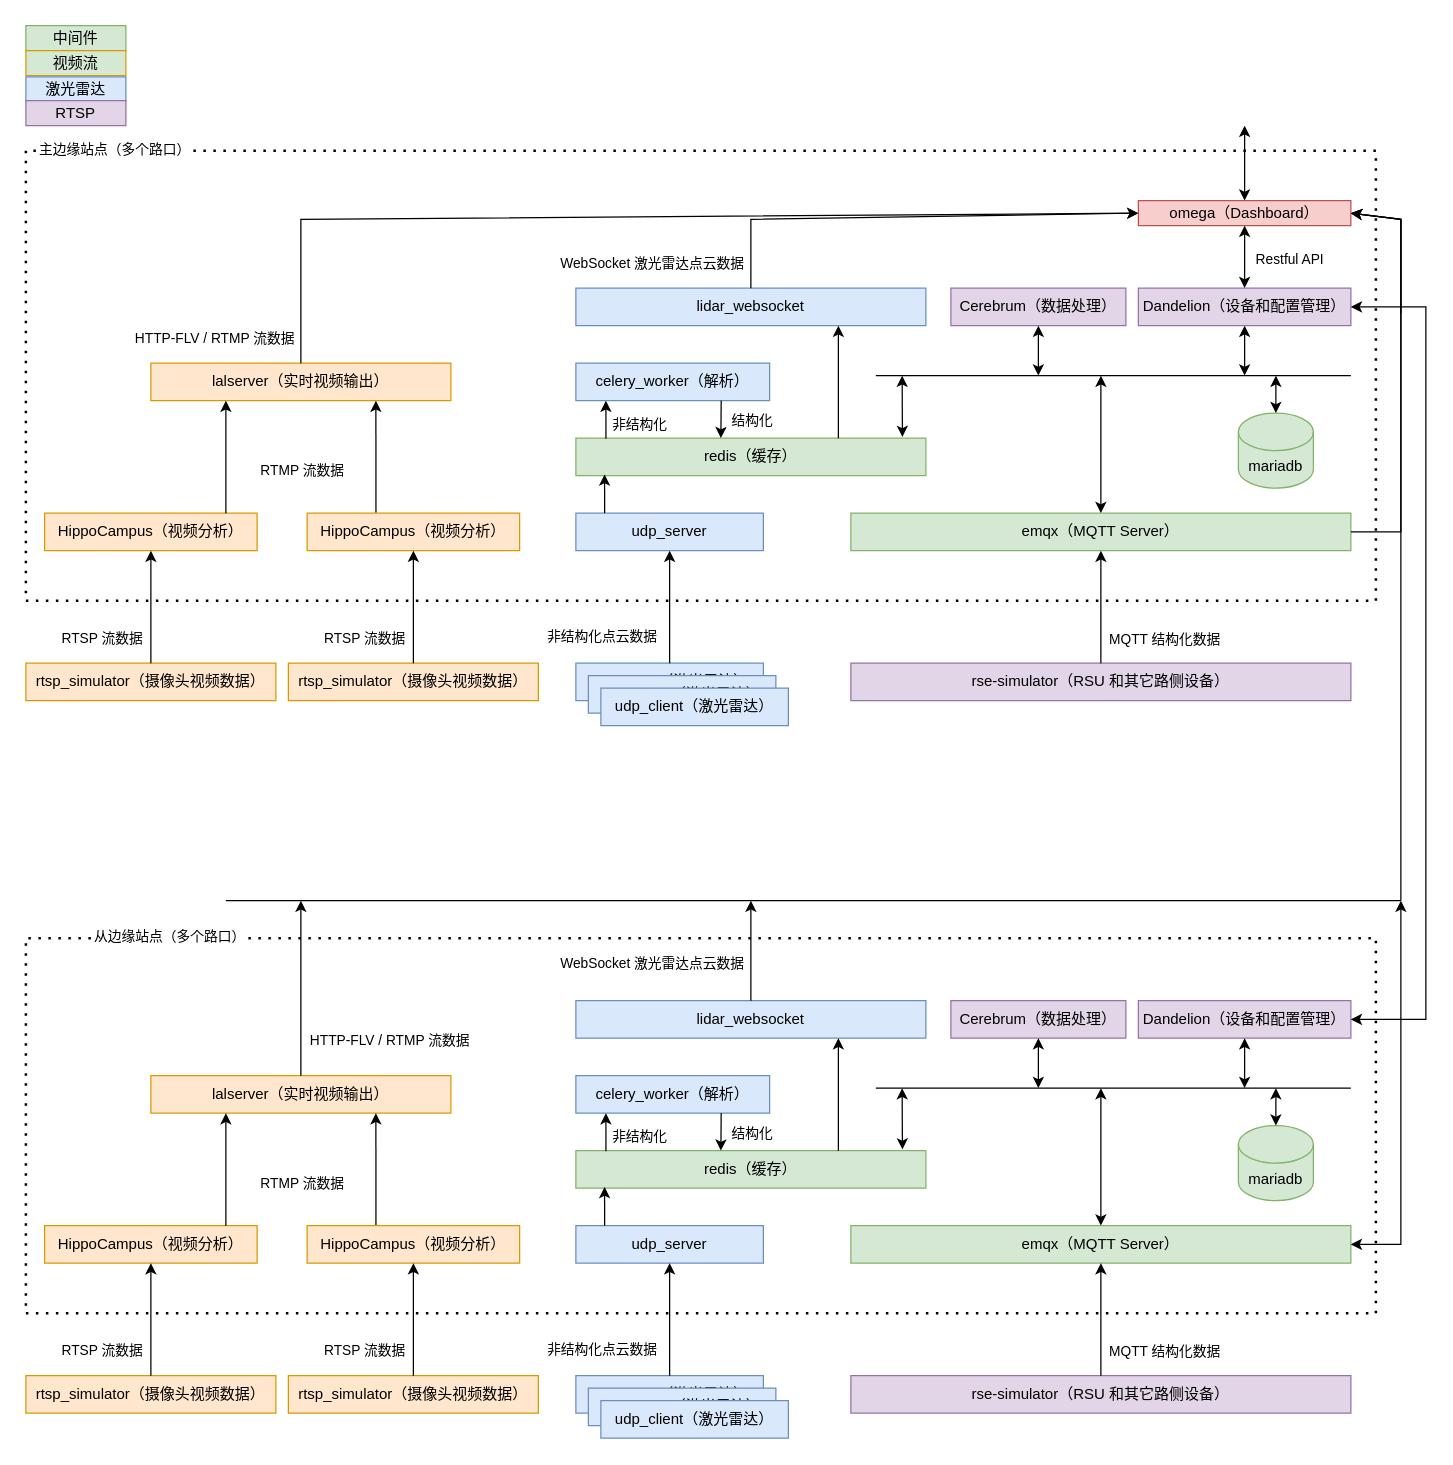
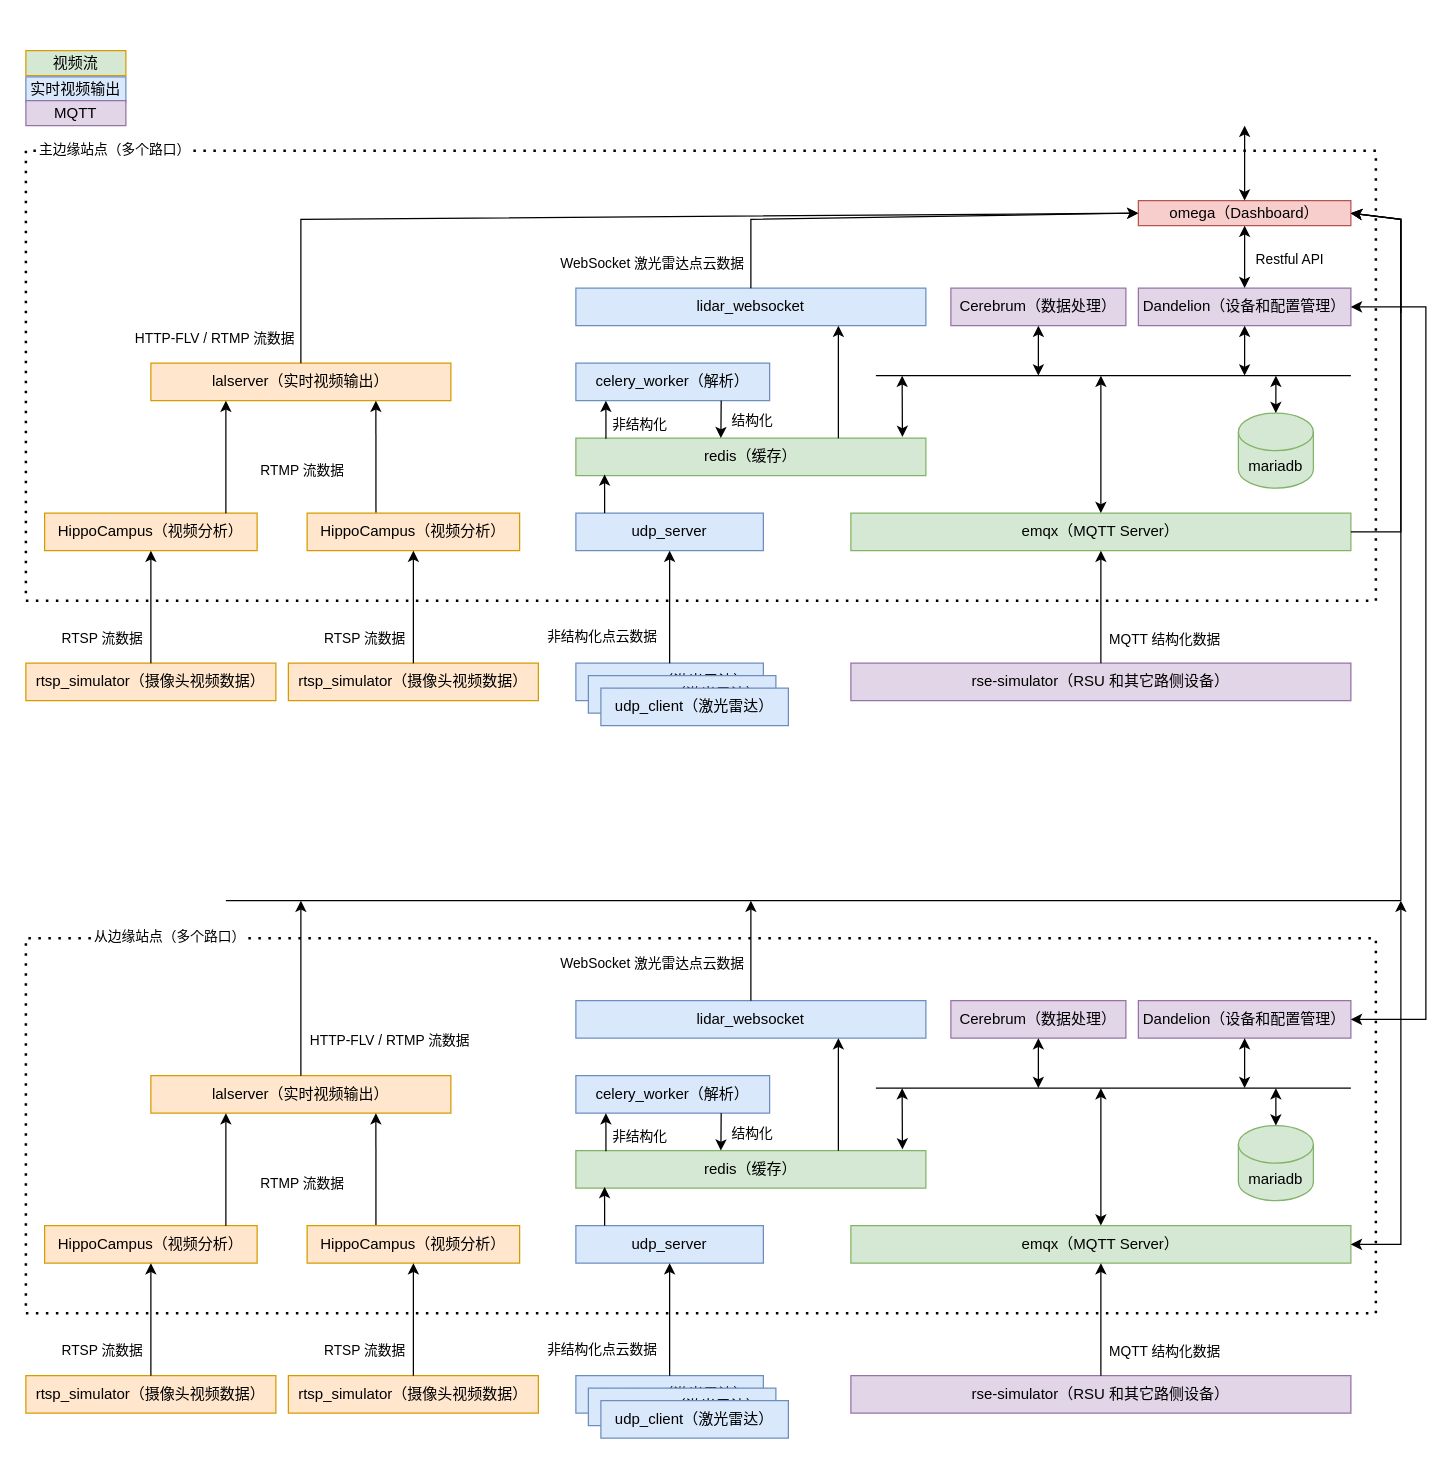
- <mxCell id="52" value="中间件" style="rounded=0;whiteSpace=wrap;html=1;fillColor=#d5e8d4;strokeColor=#82b366;" parent="1" vertex="1"><mxGeometry x="20" y="20" width="80" height="20" as="geometry" /></mxCell>
- <mxCell id="54" value="激光雷达" style="rounded=0;whiteSpace=wrap;html=1;fillColor=#dae8fc;strokeColor=#6c8ebf;" parent="1" vertex="1"><mxGeometry x="20" y="61" width="80" height="20" as="geometry" /></mxCell>
+ <mxCell id="54" value="实时视频输出" style="rounded=0;whiteSpace=wrap;html=1;fillColor=#dae8fc;strokeColor=#6c8ebf;" parent="1" vertex="1"><mxGeometry x="20" y="61" width="80" height="20" as="geometry" /></mxCell>
- <mxCell id="55" value="RTSP" style="rounded=0;whiteSpace=wrap;html=1;fillColor=#e1d5e7;strokeColor=#9673a6;" parent="1" vertex="1"><mxGeometry x="20" y="80" width="80" height="20" as="geometry" /></mxCell>
+ <mxCell id="55" value="MQTT" style="rounded=0;whiteSpace=wrap;html=1;fillColor=#e1d5e7;strokeColor=#9673a6;" parent="1" vertex="1"><mxGeometry x="20" y="80" width="80" height="20" as="geometry" /></mxCell>
